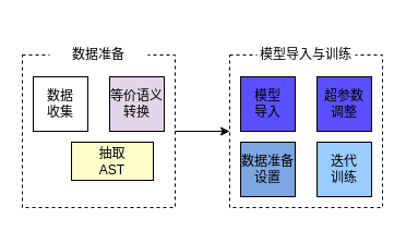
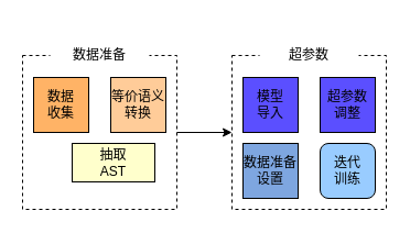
- <mxCell id="9" value="模型导入与训练" style="text;html=1;align=center;verticalAlign=middle;whiteSpace=wrap;rounded=0;dashed=1;labelBackgroundColor=none;fillColor=#ffffff;" parent="1" vertex="1"><mxGeometry x="235" y="20" width="90" height="60" as="geometry" /></mxCell>
+ <mxCell id="9" value="超参数" style="text;html=1;align=center;verticalAlign=middle;whiteSpace=wrap;rounded=0;dashed=1;labelBackgroundColor=none;fillColor=#ffffff;" parent="1" vertex="1"><mxGeometry x="235" y="20" width="90" height="60" as="geometry" /></mxCell>
- <mxCell id="4" value="&lt;div&gt;数据&lt;/div&gt;&lt;div&gt;收集&lt;/div&gt;" style="whiteSpace=wrap;html=1;aspect=fixed;labelBackgroundColor=none;fillColor=#ffffff;" parent="1" vertex="1"><mxGeometry x="30" y="70" width="50" height="50" as="geometry" /></mxCell>
+ <mxCell id="4" value="&lt;div&gt;数据&lt;/div&gt;&lt;div&gt;收集&lt;/div&gt;" style="whiteSpace=wrap;html=1;aspect=fixed;labelBackgroundColor=none;fillColor=#FFB366;" parent="1" vertex="1"><mxGeometry x="30" y="70" width="50" height="50" as="geometry" /></mxCell>
- <mxCell id="5" value="&lt;div&gt;等价语义转换&lt;br&gt;&lt;/div&gt;" style="whiteSpace=wrap;html=1;aspect=fixed;labelBackgroundColor=none;fillColor=#e1d5e7;" parent="1" vertex="1"><mxGeometry x="100" y="70" width="50" height="50" as="geometry" /></mxCell>
+ <mxCell id="5" value="&lt;div&gt;等价语义转换&lt;br&gt;&lt;/div&gt;" style="whiteSpace=wrap;html=1;aspect=fixed;labelBackgroundColor=none;fillColor=#FFCC99;" parent="1" vertex="1"><mxGeometry x="100" y="70" width="50" height="50" as="geometry" /></mxCell>
- <mxCell id="13" value="&lt;div&gt;迭代&lt;/div&gt;&lt;div&gt;训练&lt;br&gt;&lt;/div&gt;" style="whiteSpace=wrap;html=1;aspect=fixed;labelBackgroundColor=none;fillColor=#99CCFF;" vertex="1" parent="1"><mxGeometry x="290" y="130" width="50" height="50" as="geometry" /></mxCell>
+ <mxCell id="13" value="&lt;div&gt;迭代&lt;/div&gt;&lt;div&gt;训练&lt;br&gt;&lt;/div&gt;" style="whiteSpace=wrap;html=1;aspect=fixed;labelBackgroundColor=none;fillColor=#99CCFF;rounded=1;" vertex="1" parent="1"><mxGeometry x="290" y="130" width="50" height="50" as="geometry" /></mxCell>
